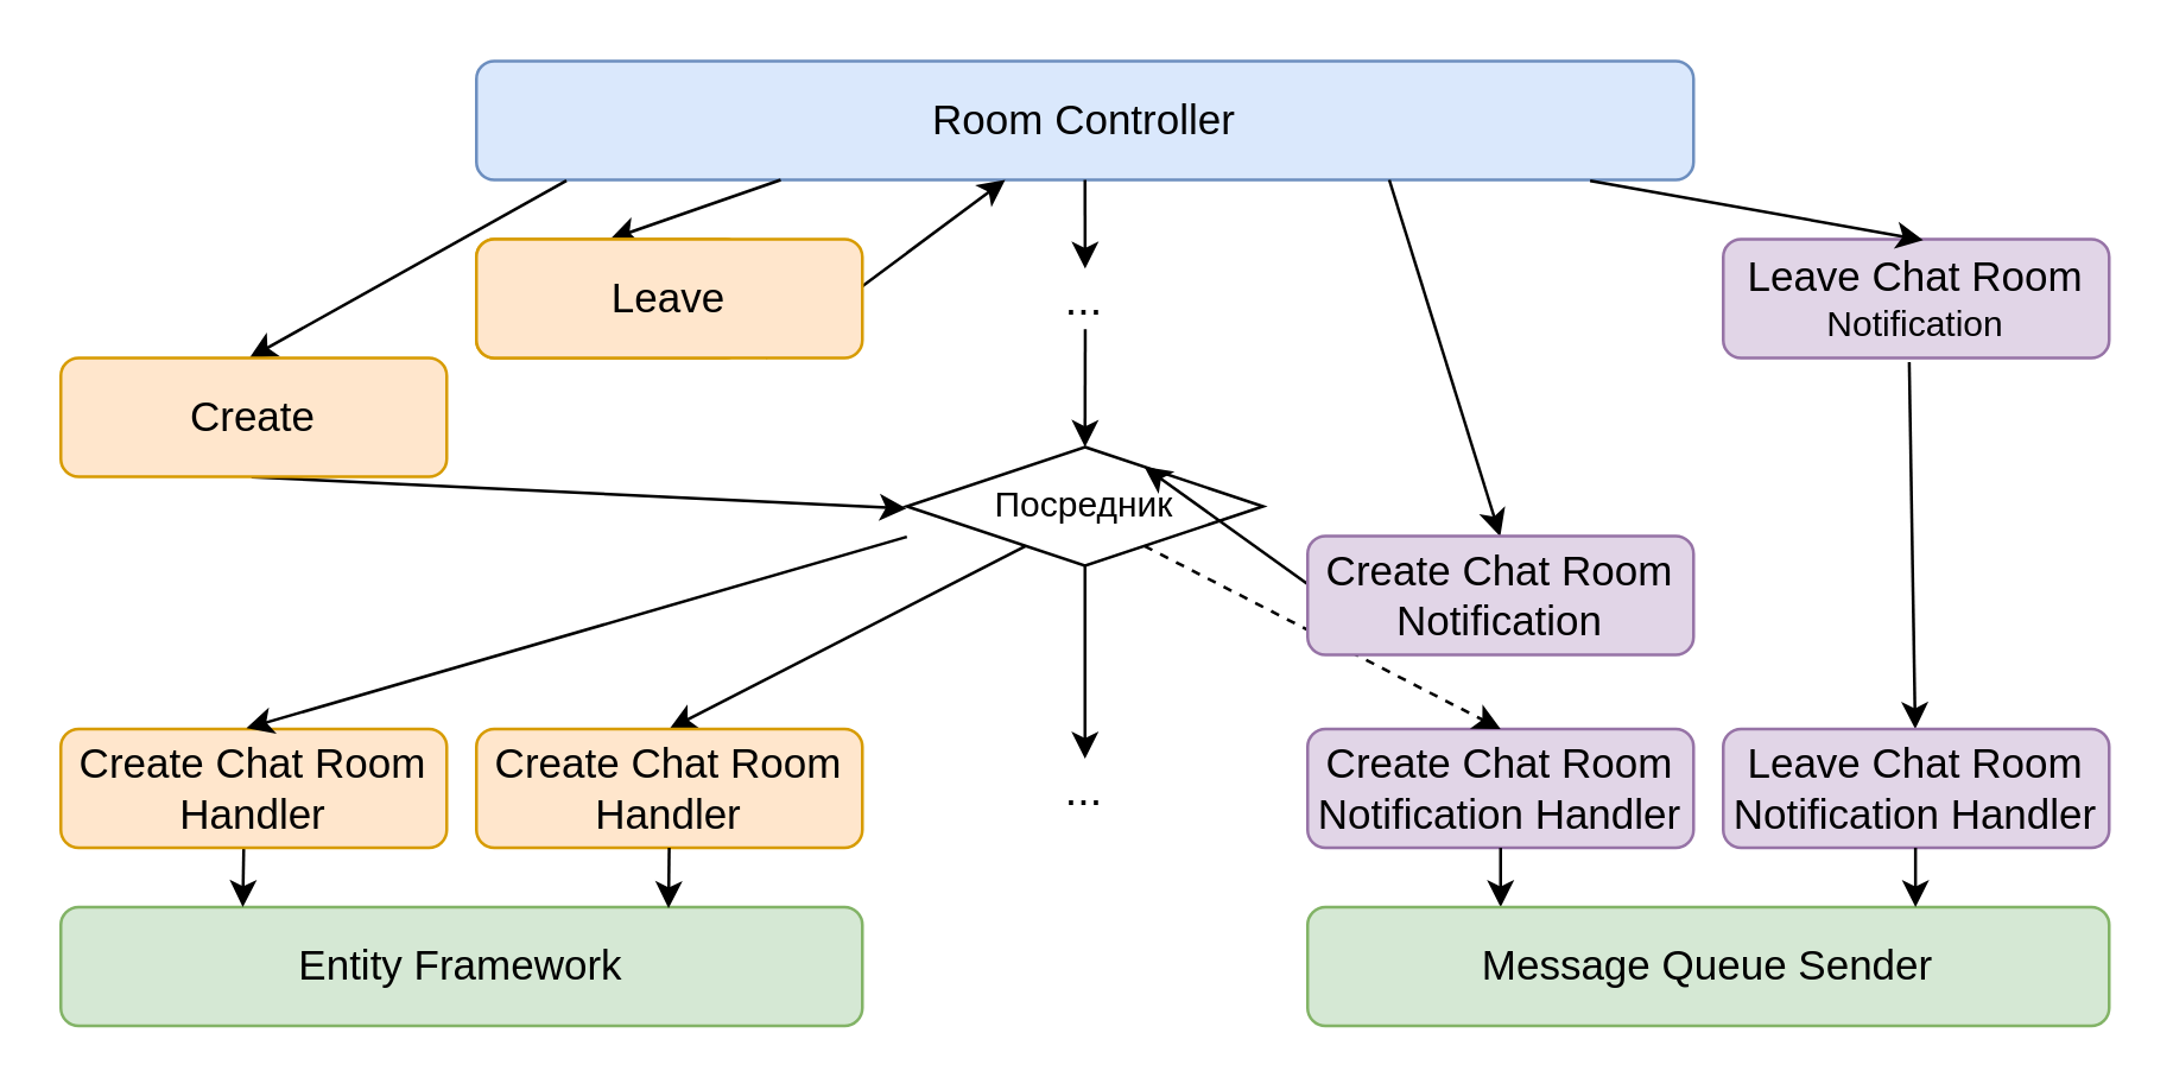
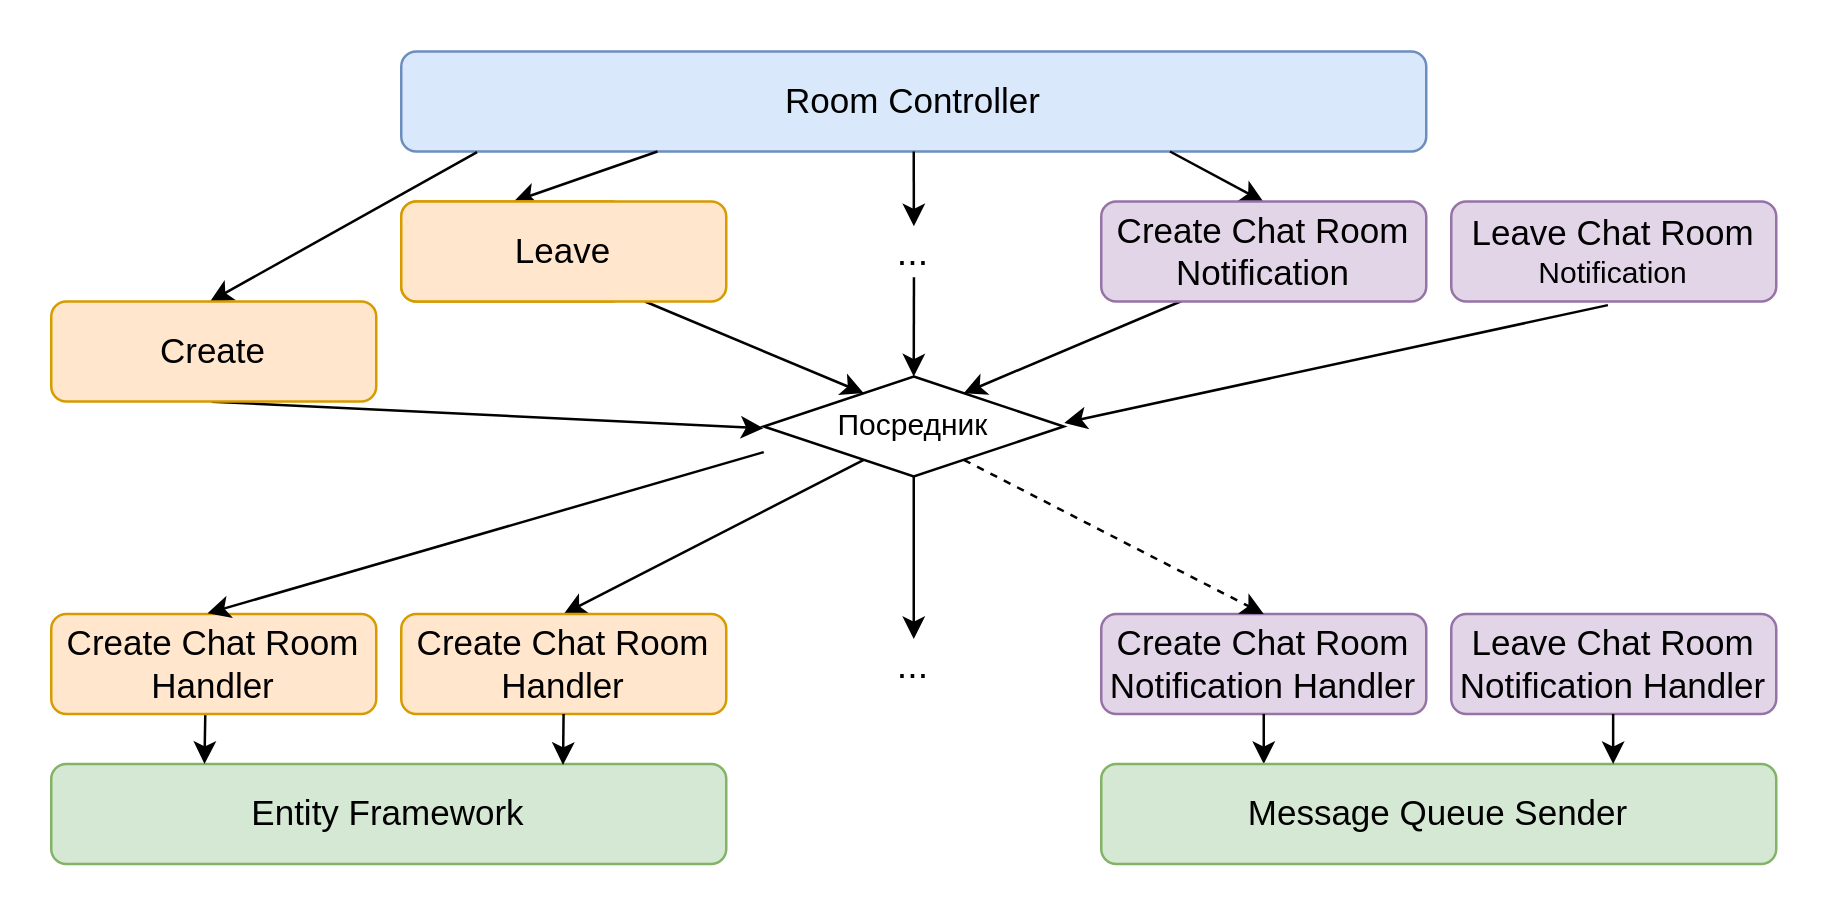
- <mxCell id="23" value="" style="endArrow=classic;html=1;exitX=0.915;exitY=1.007;exitDx=0;exitDy=0;entryX=0.518;entryY=0.007;entryDx=0;entryDy=0;entryPerimeter=0;exitPerimeter=0;" edge="1" parent="1" source="2" target="18"><mxGeometry width="50" height="50" relative="1" as="geometry"><mxPoint x="477.5" y="70" as="sourcePoint" /><mxPoint x="515" y="90" as="targetPoint" /></mxGeometry></mxCell>
- <mxCell id="10" value="" style="endArrow=classic;html=1;exitX=0.75;exitY=1;exitDx=0;exitDy=0;" edge="1" parent="1" source="11" target="2"><mxGeometry width="50" height="50" relative="1" as="geometry"><mxPoint x="242.5" y="70" as="sourcePoint" /><mxPoint x="215" y="90" as="targetPoint" /></mxGeometry></mxCell>
+ <mxCell id="10" value="" style="endArrow=classic;html=1;exitX=0.75;exitY=1;exitDx=0;exitDy=0;entryX=0.25;entryY=0;entryDx=0;entryDy=0;" edge="1" parent="1" source="11" target="8"><mxGeometry width="50" height="50" relative="1" as="geometry"><mxPoint x="242.5" y="70" as="sourcePoint" /><mxPoint x="215" y="90" as="targetPoint" /></mxGeometry></mxCell>
- <mxCell id="26" value="" style="endArrow=classic;html=1;exitX=0.482;exitY=1.036;exitDx=0;exitDy=0;exitPerimeter=0;" edge="1" parent="1" source="18" target="32"><mxGeometry width="50" height="50" relative="1" as="geometry"><mxPoint x="482.5" y="130" as="sourcePoint" /><mxPoint x="440" y="169" as="targetPoint" /></mxGeometry></mxCell>
+ <mxCell id="26" value="" style="endArrow=classic;html=1;exitX=0.482;exitY=1.036;exitDx=0;exitDy=0;exitPerimeter=0;entryX=1.002;entryY=0.464;entryDx=0;entryDy=0;entryPerimeter=0;" edge="1" parent="1" source="18" target="8"><mxGeometry width="50" height="50" relative="1" as="geometry"><mxPoint x="482.5" y="130" as="sourcePoint" /><mxPoint x="440" y="169" as="targetPoint" /></mxGeometry></mxCell>
- <mxCell id="27" value="&lt;span style=&quot;font-size: 14px&quot;&gt;Create Chat Room Notification&lt;/span&gt;" style="rounded=1;whiteSpace=wrap;html=1;fillColor=#e1d5e7;strokeColor=#9673a6;" vertex="1" parent="1"><mxGeometry x="440" y="180" width="130" height="40" as="geometry" /></mxCell>
+ <mxCell id="27" value="&lt;span style=&quot;font-size: 14px&quot;&gt;Create Chat Room Notification&lt;/span&gt;" style="rounded=1;whiteSpace=wrap;html=1;fillColor=#e1d5e7;strokeColor=#9673a6;" vertex="1" parent="1"><mxGeometry x="440" y="80" width="130" height="40" as="geometry" /></mxCell>
